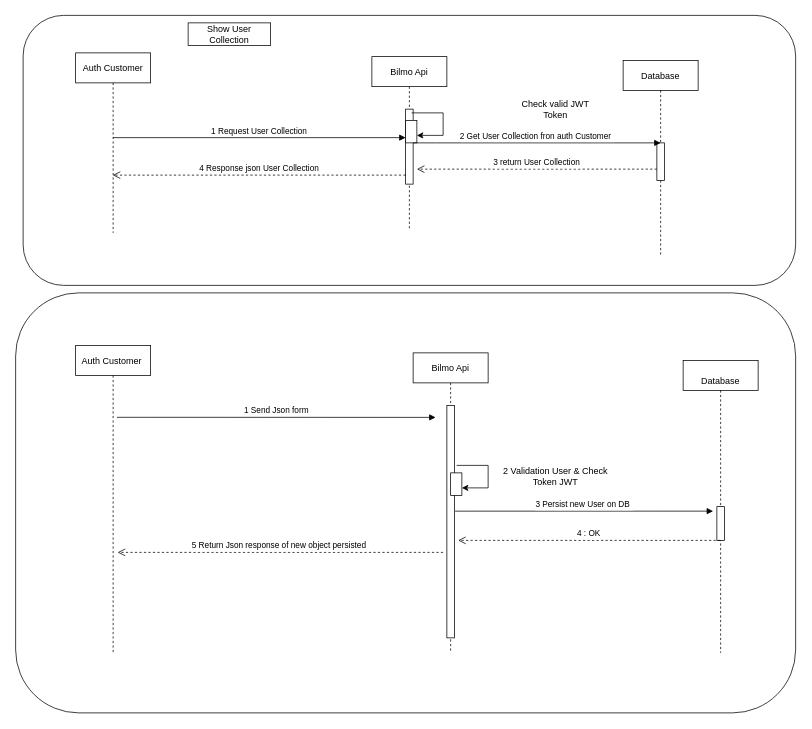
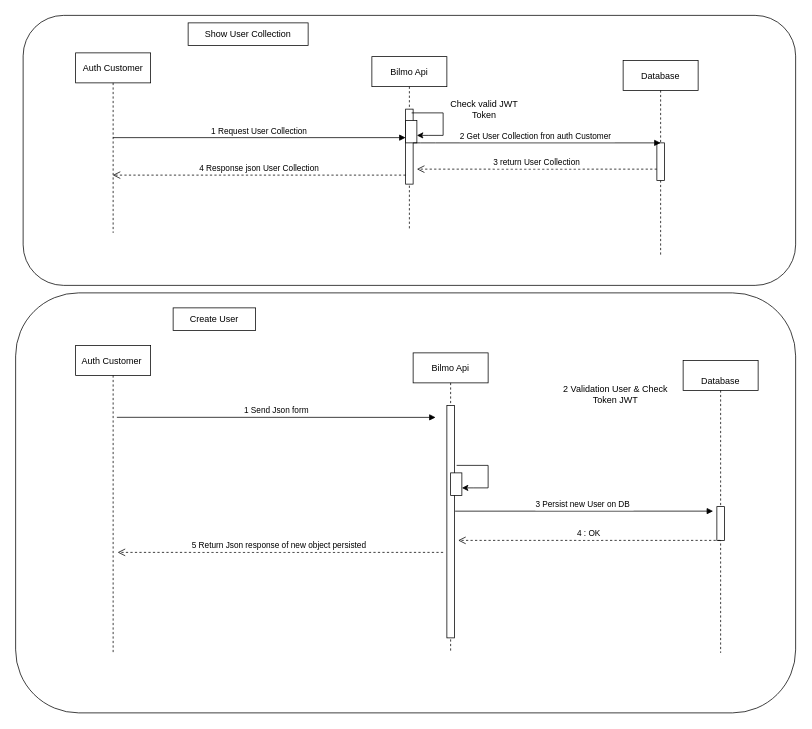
- <mxCell id="4" value="Show User Collection" style="rounded=0;whiteSpace=wrap;html=1;" parent="1" vertex="1"><mxGeometry y="30" width="110" height="30" as="geometry" x="250" /></mxCell>
+ <mxCell id="4" value="Show User Collection" style="rounded=0;whiteSpace=wrap;html=1;" parent="1" vertex="1"><mxGeometry x="250" y="30" width="160" height="30" as="geometry" /></mxCell>
- <mxCell id="29" value="Check valid JWT Token" style="text;html=1;strokeColor=none;fillColor=none;align=center;verticalAlign=middle;whiteSpace=wrap;rounded=0;" vertex="1" parent="1"><mxGeometry x="690" y="130" width="100" height="30" as="geometry" /></mxCell>
+ <mxCell id="29" value="Check valid JWT Token" style="text;html=1;strokeColor=none;fillColor=none;align=center;verticalAlign=middle;whiteSpace=wrap;rounded=0;" vertex="1" parent="1"><mxGeometry x="595" y="130" width="100" height="30" as="geometry" /></mxCell>
+ <mxCell id="28" value="Create User" style="rounded=0;whiteSpace=wrap;html=1;" parent="1" vertex="1"><mxGeometry x="230" y="410" width="110" height="30" as="geometry" /></mxCell>
- <mxCell id="26" value="2 Validation User &amp;amp; Check Token JWT" style="text;html=1;strokeColor=none;fillColor=none;align=center;verticalAlign=middle;whiteSpace=wrap;rounded=0;" parent="1" vertex="1"><mxGeometry x="660" y="620" width="160" height="30" as="geometry" /></mxCell>
+ <mxCell id="26" value="2 Validation User &amp;amp; Check Token JWT" style="text;html=1;strokeColor=none;fillColor=none;align=center;verticalAlign=middle;whiteSpace=wrap;rounded=0;" parent="1" vertex="1"><mxGeometry x="740" y="510" width="160" height="30" as="geometry" /></mxCell>
